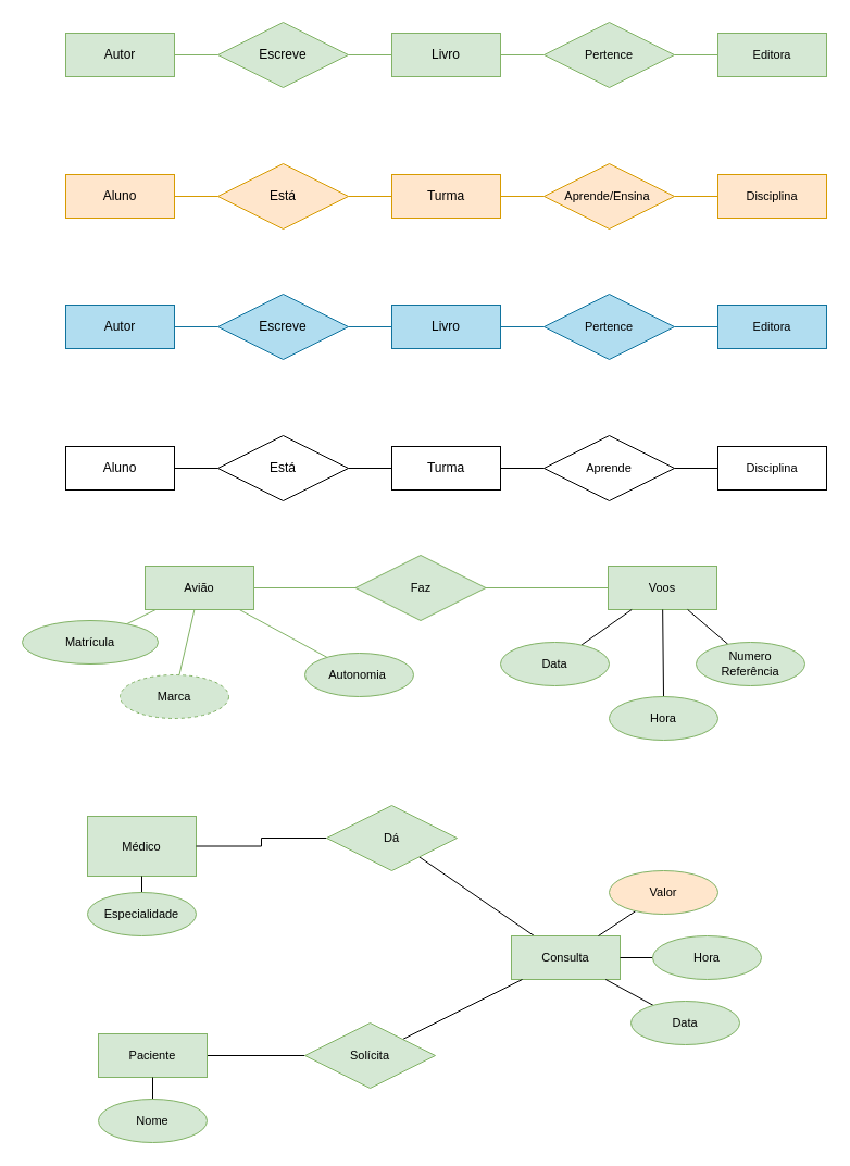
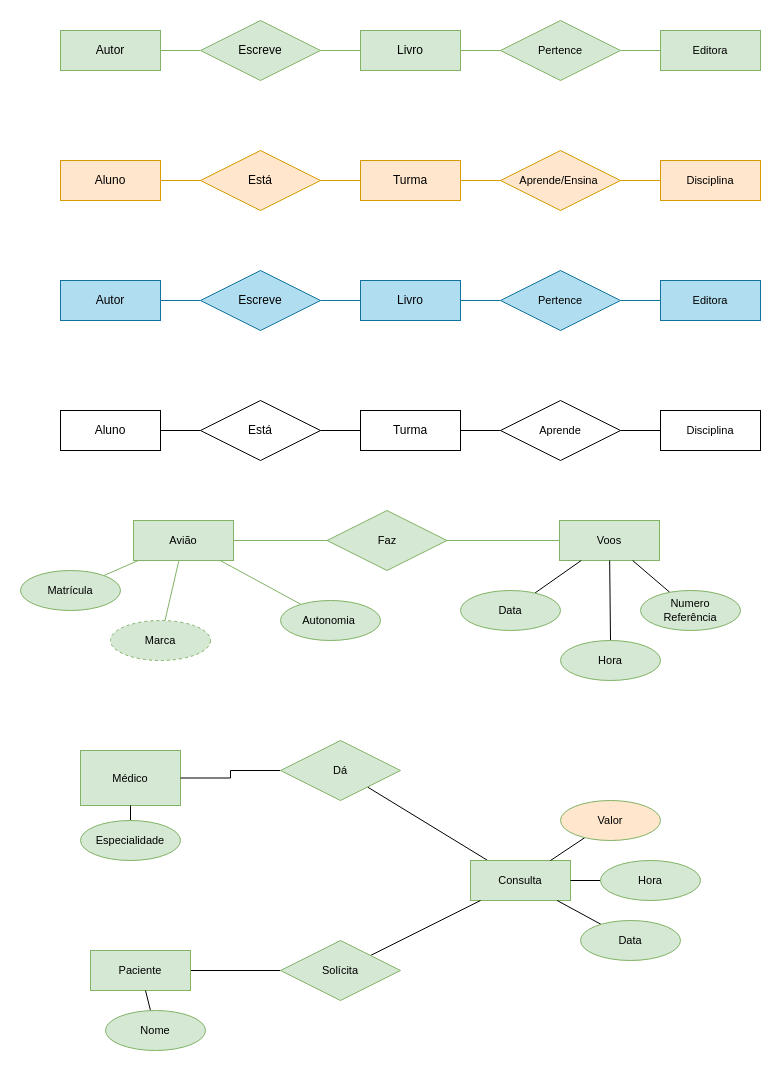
- <mxCell id="44" value="Matrícula" style="ellipse;whiteSpace=wrap;html=1;align=center;fontFamily=Helvetica;fontSize=11;labelBackgroundColor=none;fillColor=#d5e8d4;strokeColor=#82b366;" vertex="1" parent="1"><mxGeometry x="20" y="570" width="125" height="40" as="geometry" /></mxCell>
+ <mxCell id="44" value="Matrícula" style="ellipse;whiteSpace=wrap;html=1;align=center;fontFamily=Helvetica;fontSize=11;labelBackgroundColor=none;fillColor=#d5e8d4;strokeColor=#82b366;" vertex="1" parent="1"><mxGeometry x="20" y="570" width="100" height="40" as="geometry" /></mxCell>
- <mxCell id="59" value="Dá" style="shape=rhombus;perimeter=rhombusPerimeter;whiteSpace=wrap;html=1;align=center;fontFamily=Helvetica;fontSize=11;labelBackgroundColor=none;fillColor=#d5e8d4;strokeColor=#82b366;" vertex="1" parent="1"><mxGeometry x="300" y="740" width="120" height="60" as="geometry" /></mxCell>
+ <mxCell id="59" value="Dá" style="shape=rhombus;perimeter=rhombusPerimeter;whiteSpace=wrap;html=1;align=center;fontFamily=Helvetica;fontSize=11;labelBackgroundColor=none;fillColor=#d5e8d4;strokeColor=#82b366;" vertex="1" parent="1"><mxGeometry x="280" y="740" width="120" height="60" as="geometry" /></mxCell>
- <mxCell id="72" value="Nome" style="ellipse;whiteSpace=wrap;html=1;align=center;fontFamily=Helvetica;fontSize=11;labelBackgroundColor=none;fillColor=#d5e8d4;strokeColor=#82b366;" vertex="1" parent="1"><mxGeometry x="90" y="1010" width="100" height="40" as="geometry" /></mxCell>
+ <mxCell id="72" value="Nome" style="ellipse;whiteSpace=wrap;html=1;align=center;fontFamily=Helvetica;fontSize=11;labelBackgroundColor=none;fillColor=#d5e8d4;strokeColor=#82b366;" vertex="1" parent="1"><mxGeometry x="105" y="1010" width="100" height="40" as="geometry" /></mxCell>
